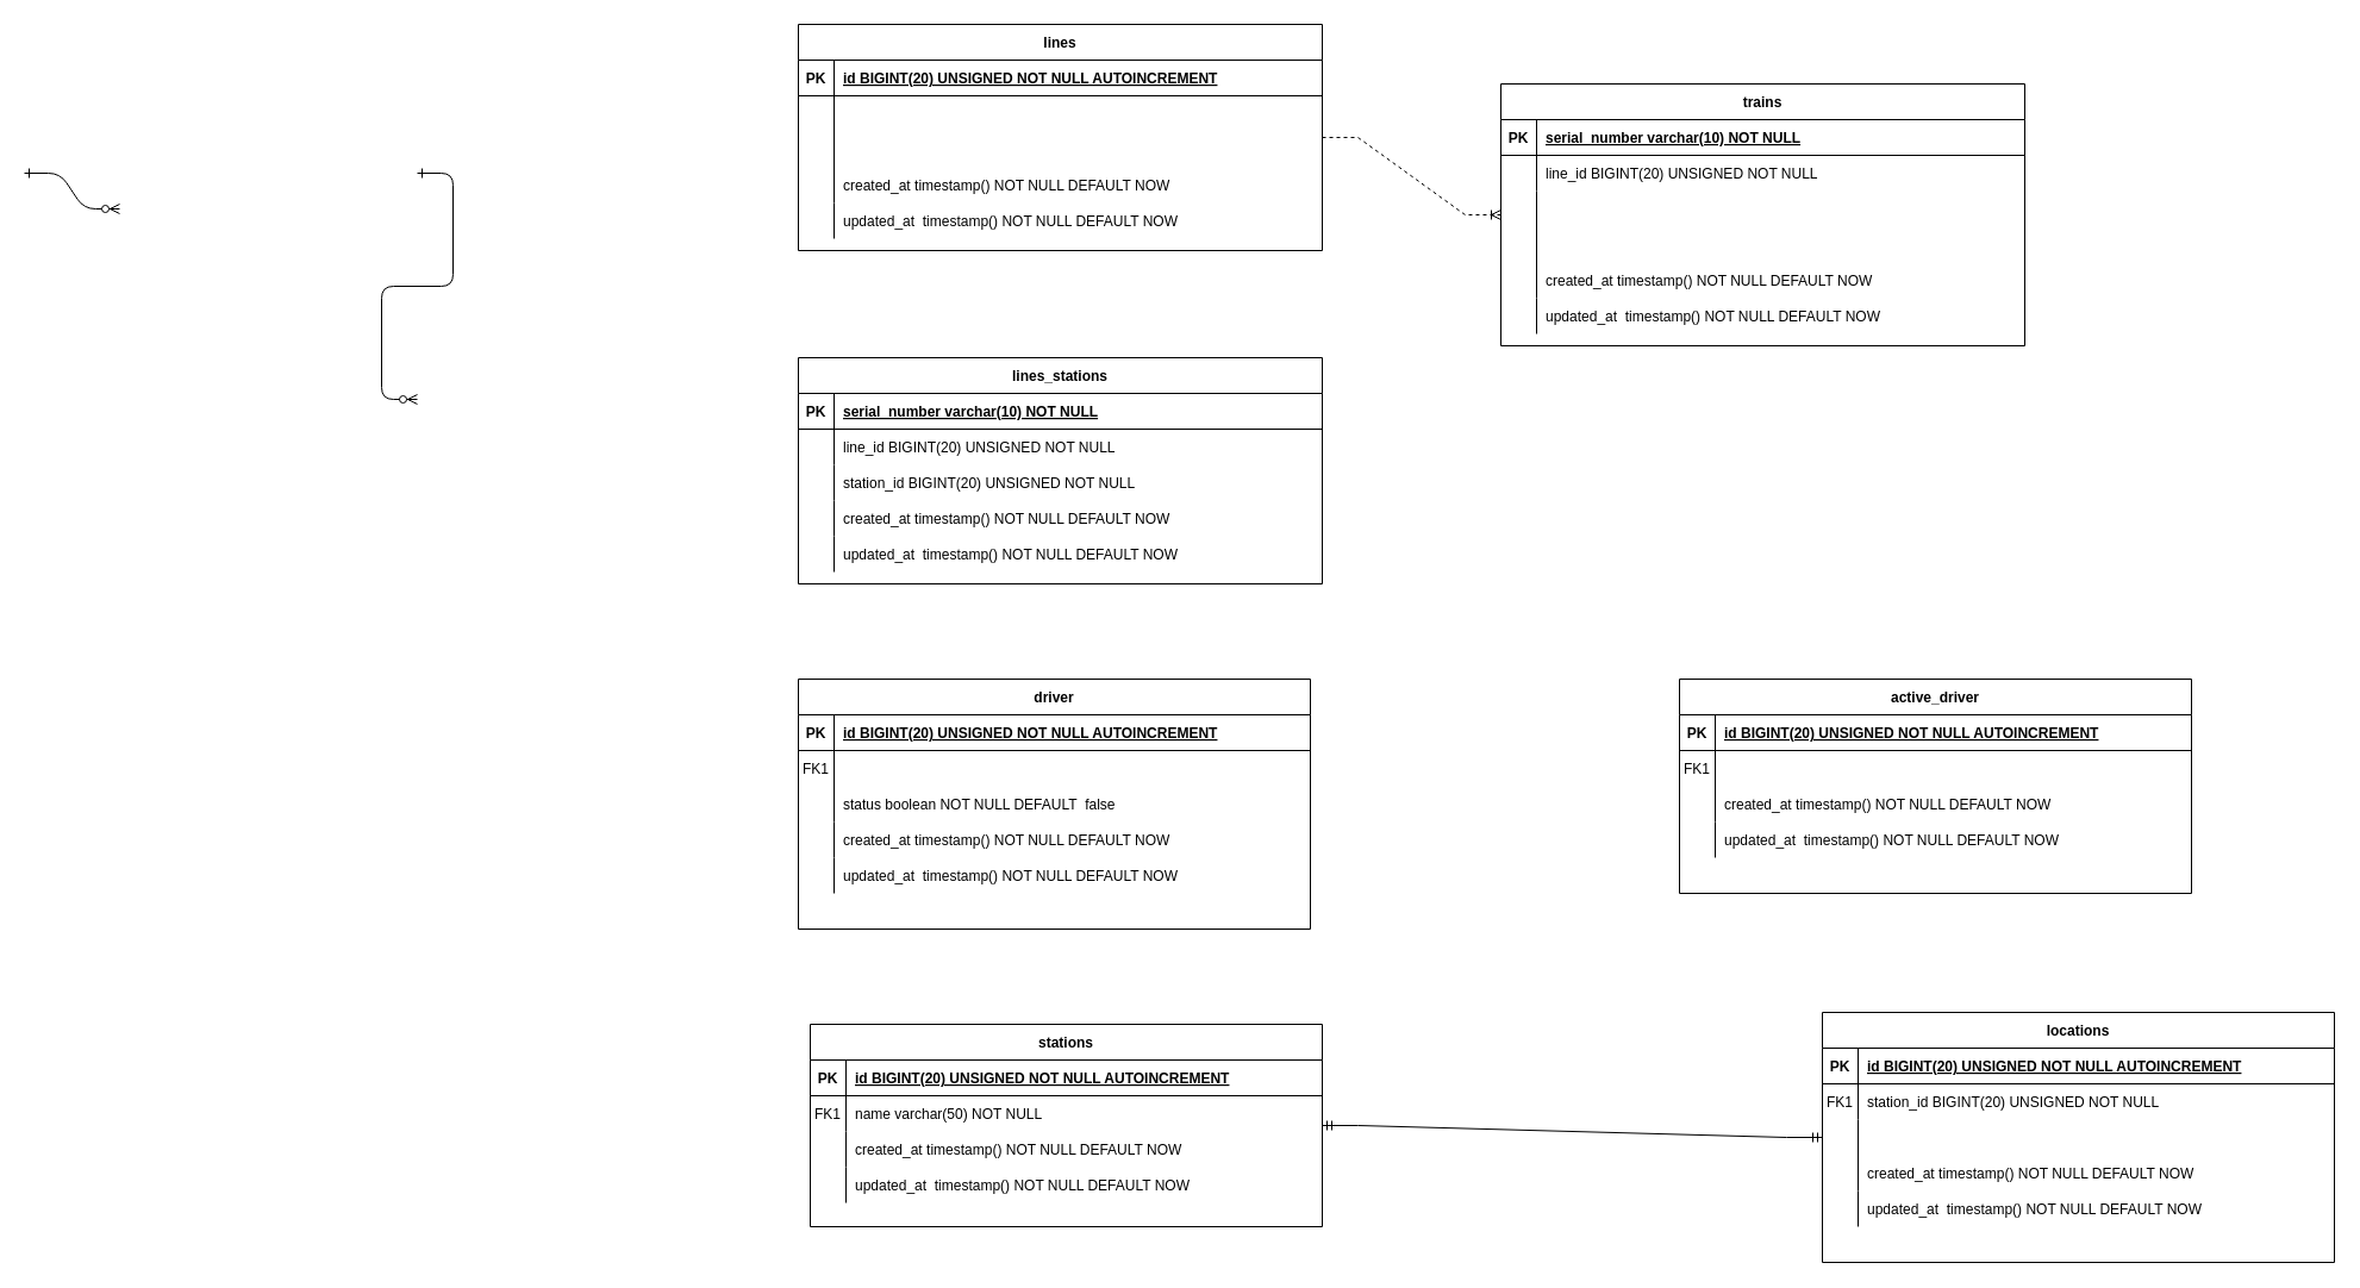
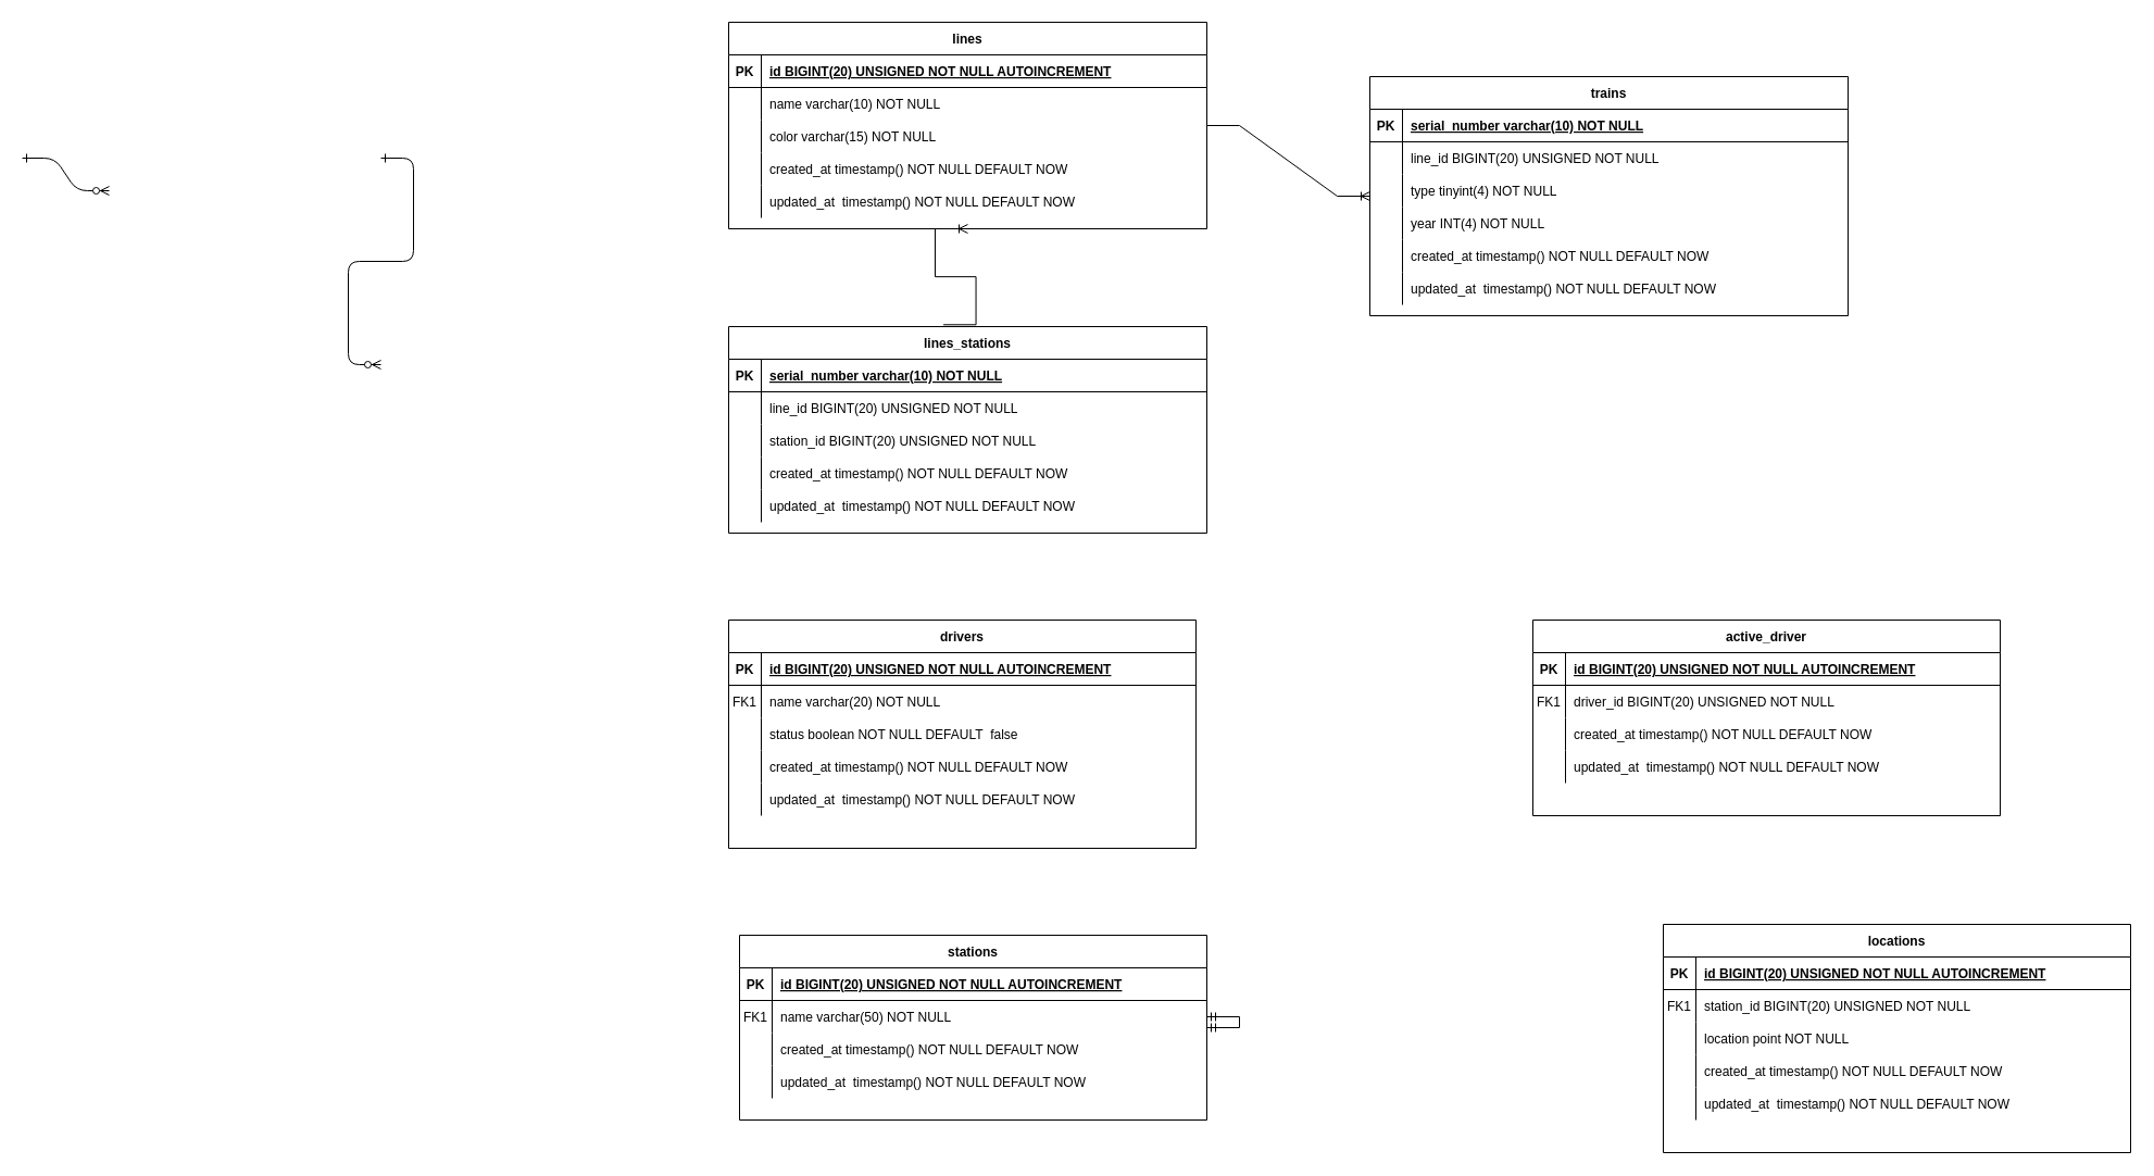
+ <mxCell id="10" value="name varchar(10) NOT NULL" style="shape=partialRectangle;overflow=hidden;connectable=0;fillColor=none;top=0;left=0;bottom=0;right=0;align=left;spacingLeft=6;" vertex="1" parent="8"><mxGeometry x="30" width="410" height="30" as="geometry"><mxRectangle width="410" height="30" as="alternateBounds" /></mxGeometry></mxCell>
+ <mxCell id="13" value="color varchar(15) NOT NULL" style="shape=partialRectangle;overflow=hidden;connectable=0;fillColor=none;top=0;left=0;bottom=0;right=0;align=left;spacingLeft=6;" vertex="1" parent="11"><mxGeometry x="30" width="410" height="30" as="geometry"><mxRectangle width="410" height="30" as="alternateBounds" /></mxGeometry></mxCell>
- <mxCell id="78" value="" style="edgeStyle=entityRelationEdgeStyle;fontSize=12;html=1;endArrow=ERoneToMany;rounded=0;dashed=1;" edge="1" parent="1" source="4" target="79"><mxGeometry width="100" height="100" relative="1" as="geometry"><mxPoint x="1080" y="173" as="sourcePoint" /><mxPoint x="1250" y="173" as="targetPoint" /><Array as="points"><mxPoint x="1240" y="160" /><mxPoint x="490" y="840" /><mxPoint x="440" y="840" /></Array></mxGeometry></mxCell>
+ <mxCell id="78" value="" style="edgeStyle=entityRelationEdgeStyle;fontSize=12;html=1;endArrow=ERoneToMany;rounded=0;" edge="1" parent="1" source="4" target="79"><mxGeometry width="100" height="100" relative="1" as="geometry"><mxPoint x="1080" y="173" as="sourcePoint" /><mxPoint x="1250" y="173" as="targetPoint" /><Array as="points"><mxPoint x="1240" y="160" /><mxPoint x="490" y="840" /><mxPoint x="440" y="840" /></Array></mxGeometry></mxCell>
+ <mxCell id="88" value="type tinyint(4) NOT NULL" style="shape=partialRectangle;overflow=hidden;connectable=0;fillColor=none;top=0;left=0;bottom=0;right=0;align=left;spacingLeft=6;" vertex="1" parent="86"><mxGeometry x="30" width="410" height="30" as="geometry"><mxRectangle width="410" height="30" as="alternateBounds" /></mxGeometry></mxCell>
+ <mxCell id="91" value="year INT(4) NOT NULL" style="shape=partialRectangle;overflow=hidden;connectable=0;fillColor=none;top=0;left=0;bottom=0;right=0;align=left;spacingLeft=6;" vertex="1" parent="89"><mxGeometry x="30" width="410" height="30" as="geometry"><mxRectangle width="410" height="30" as="alternateBounds" /></mxGeometry></mxCell>
+ <mxCell id="115" value="" style="edgeStyle=entityRelationEdgeStyle;fontSize=12;html=1;endArrow=ERoneToMany;rounded=0;exitX=0.449;exitY=-0.009;exitDx=0;exitDy=0;exitPerimeter=0;entryX=0.5;entryY=1;entryDx=0;entryDy=0;" edge="1" parent="1" source="99" target="4"><mxGeometry width="100" height="100" relative="1" as="geometry"><mxPoint x="820" y="470" as="sourcePoint" /><mxPoint x="890" y="250" as="targetPoint" /></mxGeometry></mxCell>
- <mxCell id="49" value="driver" style="shape=table;startSize=30;container=1;collapsible=1;childLayout=tableLayout;fixedRows=1;rowLines=0;fontStyle=1;align=center;resizeLast=1;" vertex="1" parent="1"><mxGeometry x="670" y="570" width="430" height="210" as="geometry" /></mxCell>
+ <mxCell id="49" value="drivers" style="shape=table;startSize=30;container=1;collapsible=1;childLayout=tableLayout;fixedRows=1;rowLines=0;fontStyle=1;align=center;resizeLast=1;" vertex="1" parent="1"><mxGeometry x="670" y="570" width="430" height="210" as="geometry" /></mxCell>
+ <mxCell id="55" value="name varchar(20) NOT NULL" style="shape=partialRectangle;overflow=hidden;connectable=0;fillColor=none;top=0;left=0;bottom=0;right=0;align=left;spacingLeft=6;" vertex="1" parent="53"><mxGeometry x="30" width="400" height="30" as="geometry"><mxRectangle width="400" height="30" as="alternateBounds" /></mxGeometry></mxCell>
+ <mxCell id="71" value="driver_id BIGINT(20) UNSIGNED NOT NULL" style="shape=partialRectangle;overflow=hidden;connectable=0;fillColor=none;top=0;left=0;bottom=0;right=0;align=left;spacingLeft=6;" vertex="1" parent="69"><mxGeometry x="30" width="400" height="30" as="geometry"><mxRectangle width="400" height="30" as="alternateBounds" /></mxGeometry></mxCell>
- <mxCell id="98" value="" style="edgeStyle=entityRelationEdgeStyle;fontSize=12;html=1;endArrow=ERmandOne;startArrow=ERmandOne;rounded=0;" edge="1" parent="1" source="20" target="33"><mxGeometry width="100" height="100" relative="1" as="geometry"><mxPoint x="1140" y="550" as="sourcePoint" /><mxPoint x="1180" y="450" as="targetPoint" /></mxGeometry></mxCell>
+ <mxCell id="98" value="" style="edgeStyle=entityRelationEdgeStyle;fontSize=12;html=1;endArrow=ERmandOne;startArrow=ERmandOne;rounded=0;" edge="1" parent="1" source="20" target="26"><mxGeometry width="100" height="100" relative="1" as="geometry"><mxPoint x="1140" y="550" as="sourcePoint" /><mxPoint x="1180" y="450" as="targetPoint" /></mxGeometry></mxCell>
+ <mxCell id="42" value="location point NOT NULL" style="shape=partialRectangle;overflow=hidden;connectable=0;fillColor=none;top=0;left=0;bottom=0;right=0;align=left;spacingLeft=6;" vertex="1" parent="40"><mxGeometry x="30" width="400" height="30" as="geometry"><mxRectangle width="400" height="30" as="alternateBounds" /></mxGeometry></mxCell>
